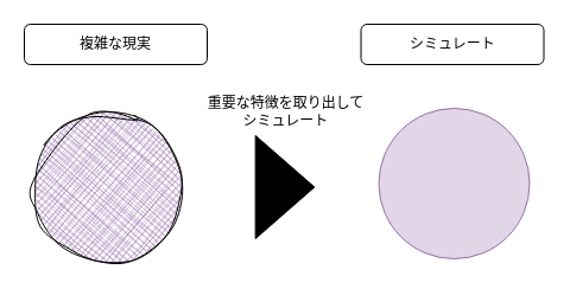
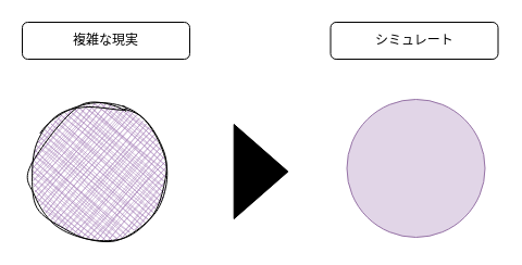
- <mxCell id="7" value="重要な特徴を取り出して&lt;br&gt;シミュレート" style="text;html=1;align=center;verticalAlign=middle;resizable=0;points=[];autosize=1;strokeColor=none;fillColor=none;" parent="1" vertex="1"><mxGeometry x="164.5" y="73" width="150" height="41" as="geometry" /></mxCell>
